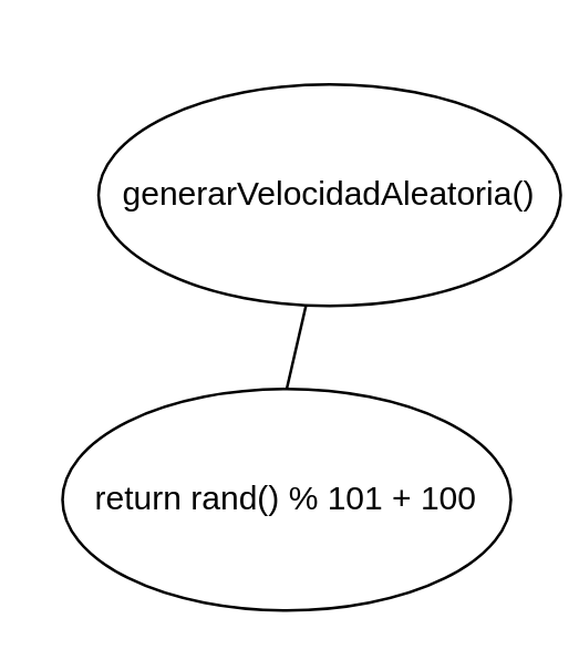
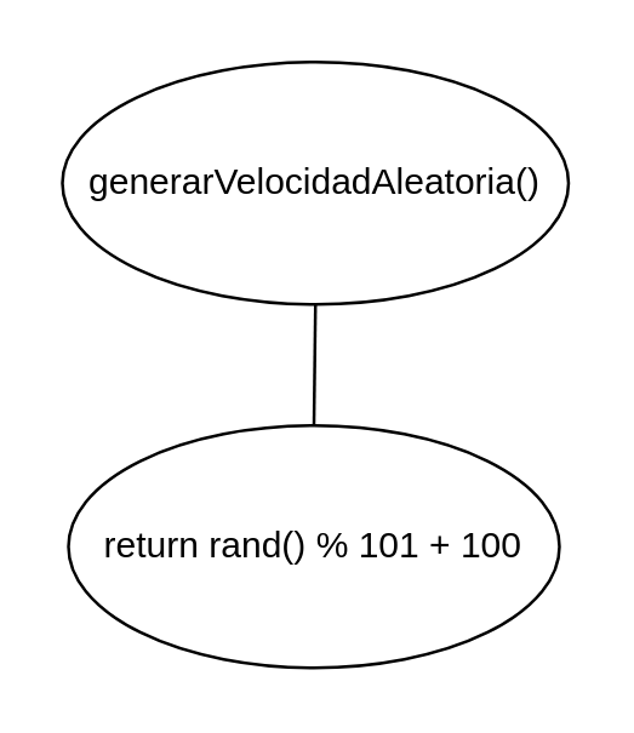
- <mxCell id="3" value="generarVelocidadAleatoria()" style="ellipse;whiteSpace=wrap;html=1;" parent="1" vertex="1"><mxGeometry x="35" y="30" width="167" height="80" as="geometry" /></mxCell>
+ <mxCell id="3" value="generarVelocidadAleatoria()" style="ellipse;whiteSpace=wrap;html=1;" parent="1" vertex="1"><mxGeometry x="20" y="20" width="167" height="80" as="geometry" /></mxCell>
